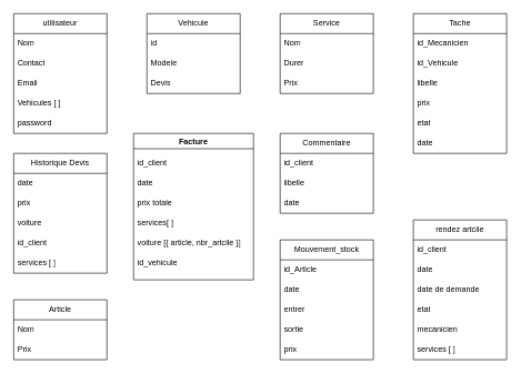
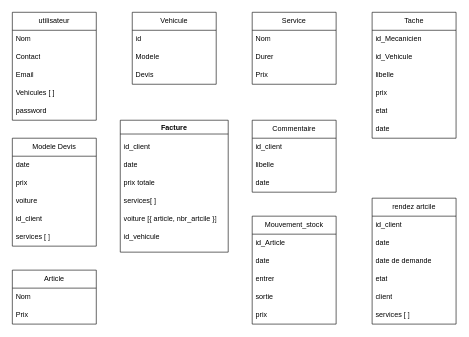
- <mxCell id="23" value="Historique Devis" style="swimlane;fontStyle=0;childLayout=stackLayout;horizontal=1;startSize=30;horizontalStack=0;resizeParent=1;resizeParentMax=0;resizeLast=0;collapsible=1;marginBottom=0;whiteSpace=wrap;html=1;" vertex="1" parent="1"><mxGeometry x="20" y="230" width="140" height="180" as="geometry" /></mxCell>
+ <mxCell id="23" value="Modele Devis" style="swimlane;fontStyle=0;childLayout=stackLayout;horizontal=1;startSize=30;horizontalStack=0;resizeParent=1;resizeParentMax=0;resizeLast=0;collapsible=1;marginBottom=0;whiteSpace=wrap;html=1;" vertex="1" parent="1"><mxGeometry x="20" y="230" width="140" height="180" as="geometry" /></mxCell>
- <mxCell id="38" value="mecanicien" style="text;strokeColor=none;fillColor=none;align=left;verticalAlign=middle;spacingLeft=4;spacingRight=4;overflow=hidden;points=[[0,0.5],[1,0.5]];portConstraint=eastwest;rotatable=0;whiteSpace=wrap;html=1;" vertex="1" parent="33"><mxGeometry y="150" width="140" height="30" as="geometry" /></mxCell>
+ <mxCell id="38" value="client" style="text;strokeColor=none;fillColor=none;align=left;verticalAlign=middle;spacingLeft=4;spacingRight=4;overflow=hidden;points=[[0,0.5],[1,0.5]];portConstraint=eastwest;rotatable=0;whiteSpace=wrap;html=1;" vertex="1" parent="33"><mxGeometry y="150" width="140" height="30" as="geometry" /></mxCell>
